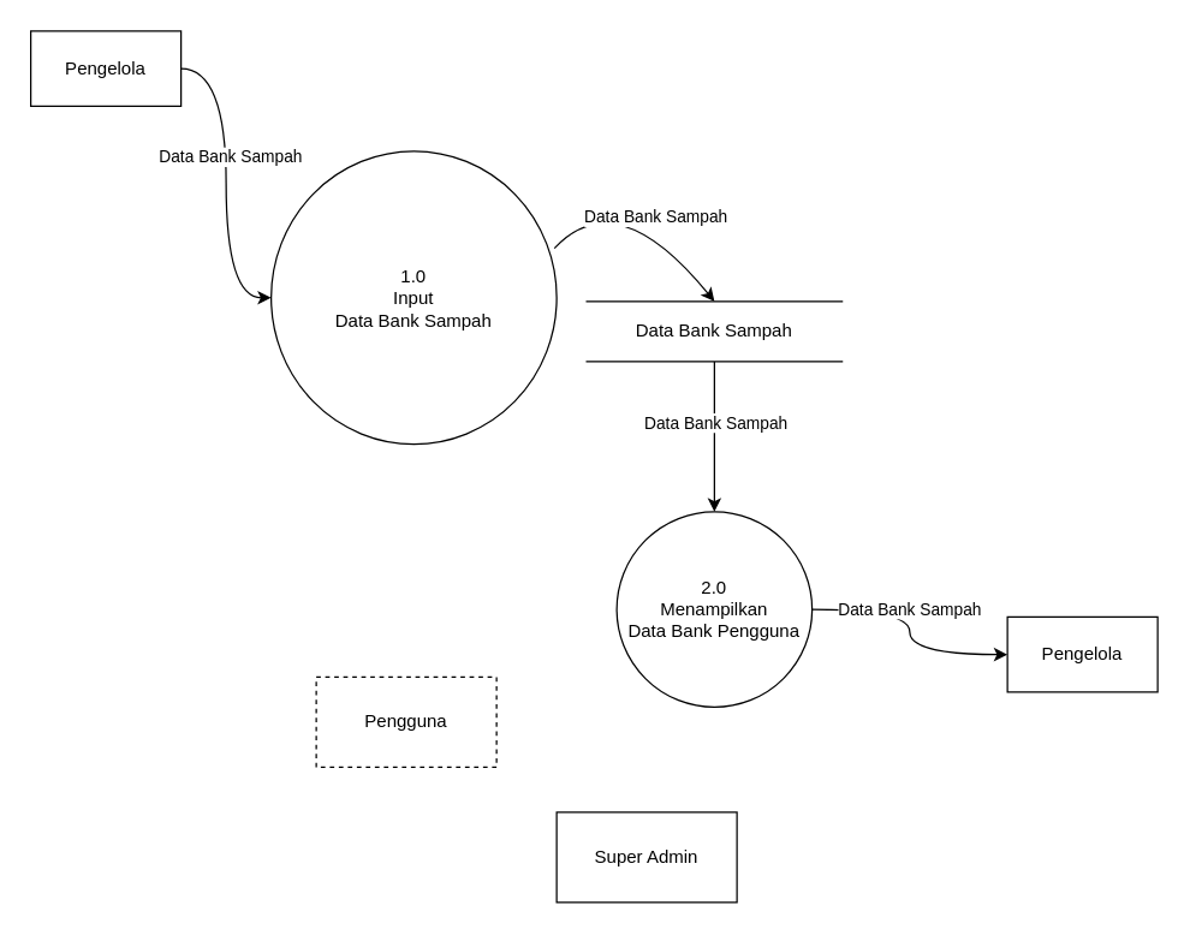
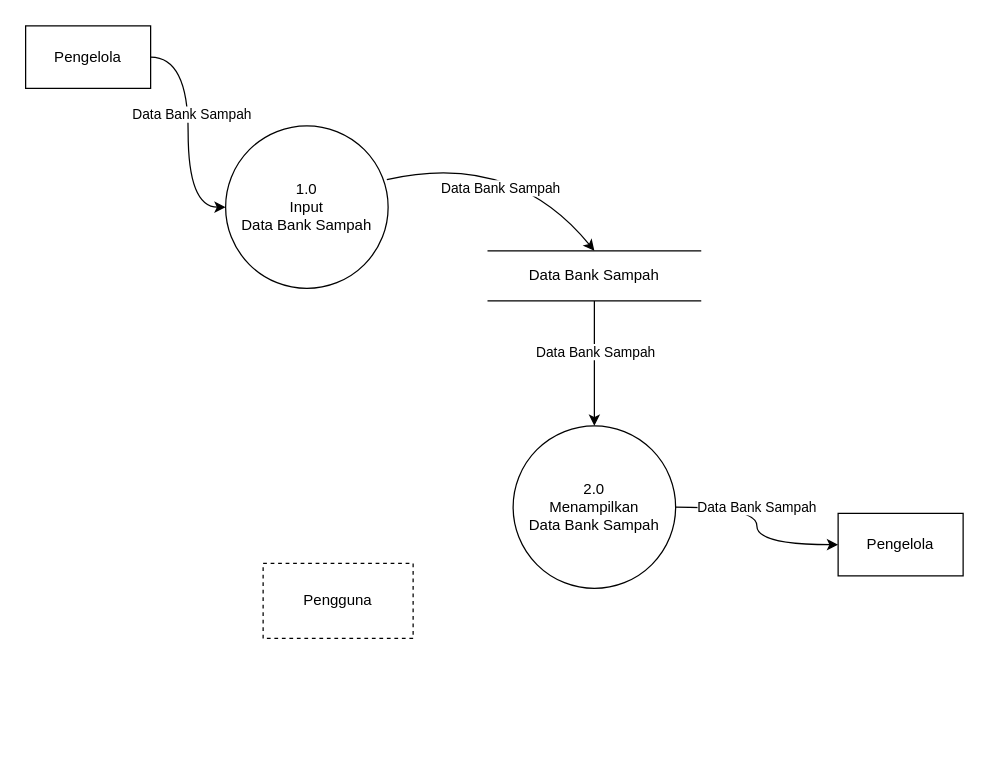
- <mxCell id="5" value="1.0&lt;br&gt;Input&lt;br&gt;Data Bank Sampah" style="shape=ellipse;html=1;dashed=0;whiteSpace=wrap;aspect=fixed;perimeter=ellipsePerimeter;" parent="1" vertex="1"><mxGeometry x="180" y="100" width="190" height="195" as="geometry" /></mxCell>
+ <mxCell id="5" value="1.0&lt;br&gt;Input&lt;br&gt;Data Bank Sampah" style="shape=ellipse;html=1;dashed=0;whiteSpace=wrap;aspect=fixed;perimeter=ellipsePerimeter;" parent="1" vertex="1"><mxGeometry x="180" y="100" width="130" height="130" as="geometry" /></mxCell>
- <mxCell id="11" value="2.0&lt;br&gt;Menampilkan&lt;br&gt;Data Bank Pengguna" style="shape=ellipse;html=1;dashed=0;whiteSpace=wrap;aspect=fixed;perimeter=ellipsePerimeter;" parent="1" vertex="1"><mxGeometry x="410" y="340" width="130" height="130" as="geometry" /></mxCell>
+ <mxCell id="11" value="2.0&lt;br&gt;Menampilkan&lt;br&gt;Data Bank Sampah" style="shape=ellipse;html=1;dashed=0;whiteSpace=wrap;aspect=fixed;perimeter=ellipsePerimeter;" parent="1" vertex="1"><mxGeometry x="410" y="340" width="130" height="130" as="geometry" /></mxCell>
- <mxCell id="16" value="Super Admin" style="rounded=0;whiteSpace=wrap;html=1;" parent="1" vertex="1"><mxGeometry x="370" y="540" width="120" height="60" as="geometry" /></mxCell>
